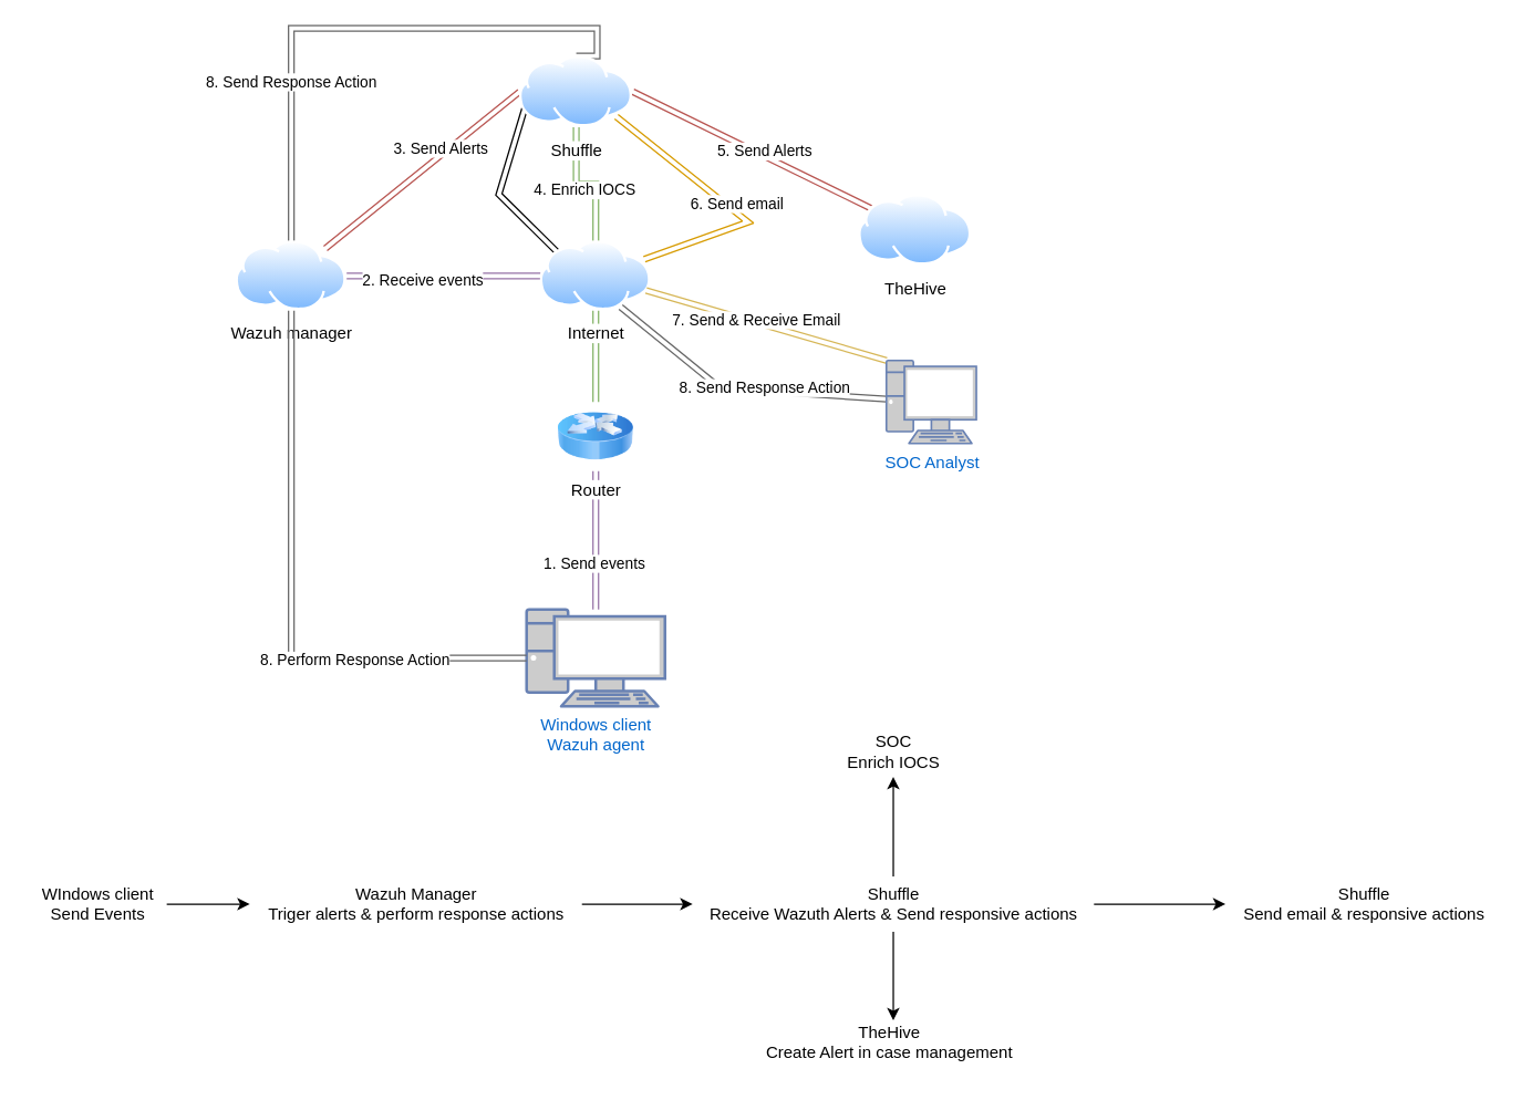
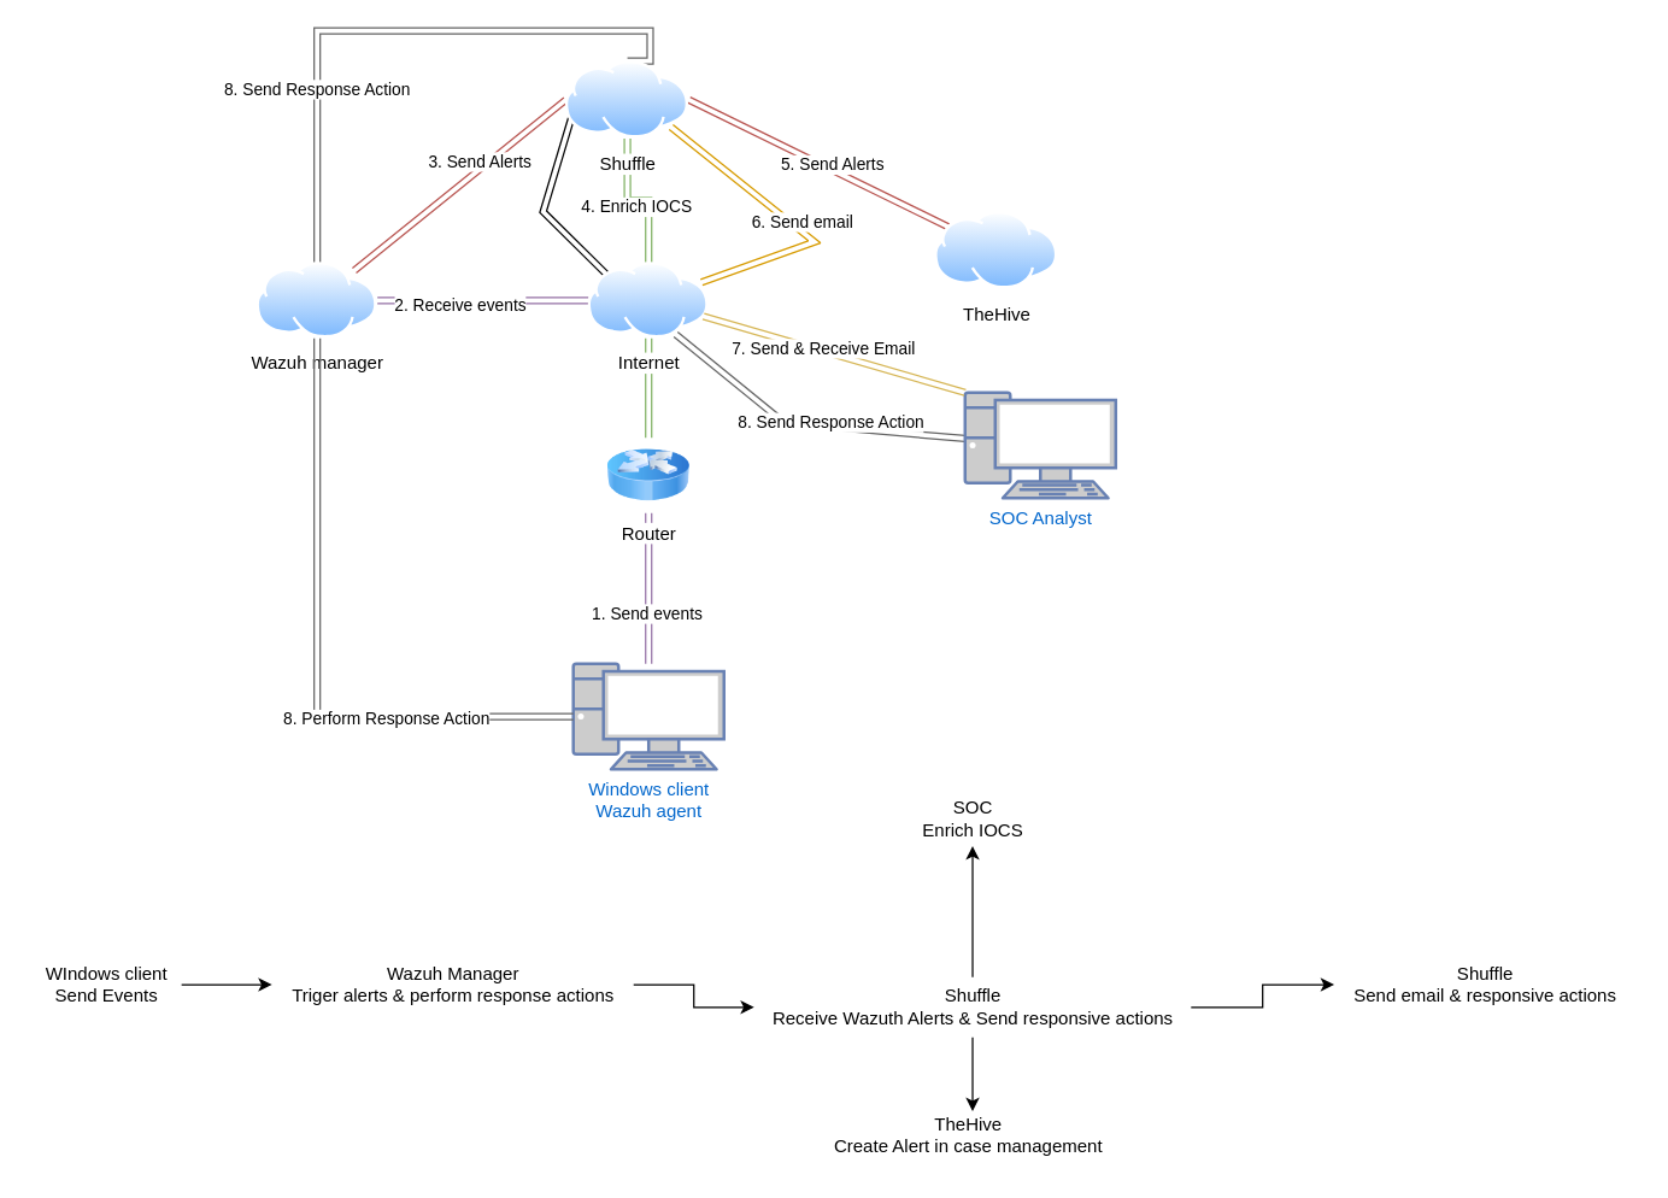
- <mxCell id="16" value="SOC Analyst" style="fontColor=#0066CC;verticalAlign=top;verticalLabelPosition=bottom;labelPosition=center;align=center;html=1;outlineConnect=0;fillColor=#CCCCCC;strokeColor=#6881B3;gradientColor=none;gradientDirection=north;strokeWidth=2;shape=mxgraph.networks.pc;" vertex="1" parent="1"><mxGeometry x="640" y="260" width="65" height="60" as="geometry" /></mxCell>
+ <mxCell id="16" value="SOC Analyst" style="fontColor=#0066CC;verticalAlign=top;verticalLabelPosition=bottom;labelPosition=center;align=center;html=1;outlineConnect=0;fillColor=#CCCCCC;strokeColor=#6881B3;gradientColor=none;gradientDirection=north;strokeWidth=2;shape=mxgraph.networks.pc;" vertex="1" parent="1"><mxGeometry x="640" y="260" width="100" height="70" as="geometry" /></mxCell>
- <mxCell id="36" value="Shuffle&lt;br&gt;Receive Wazuth Alerts &amp;amp; Send responsive actions" style="text;html=1;align=center;verticalAlign=middle;resizable=0;points=[];autosize=1;strokeColor=none;fillColor=none;" vertex="1" parent="1"><mxGeometry x="500" y="633" width="290" height="40" as="geometry" /></mxCell>
+ <mxCell id="36" value="Shuffle&lt;br&gt;Receive Wazuth Alerts &amp;amp; Send responsive actions" style="text;html=1;align=center;verticalAlign=middle;resizable=0;points=[];autosize=1;strokeColor=none;fillColor=none;" vertex="1" parent="1"><mxGeometry x="500" y="648" width="290" height="40" as="geometry" /></mxCell>
